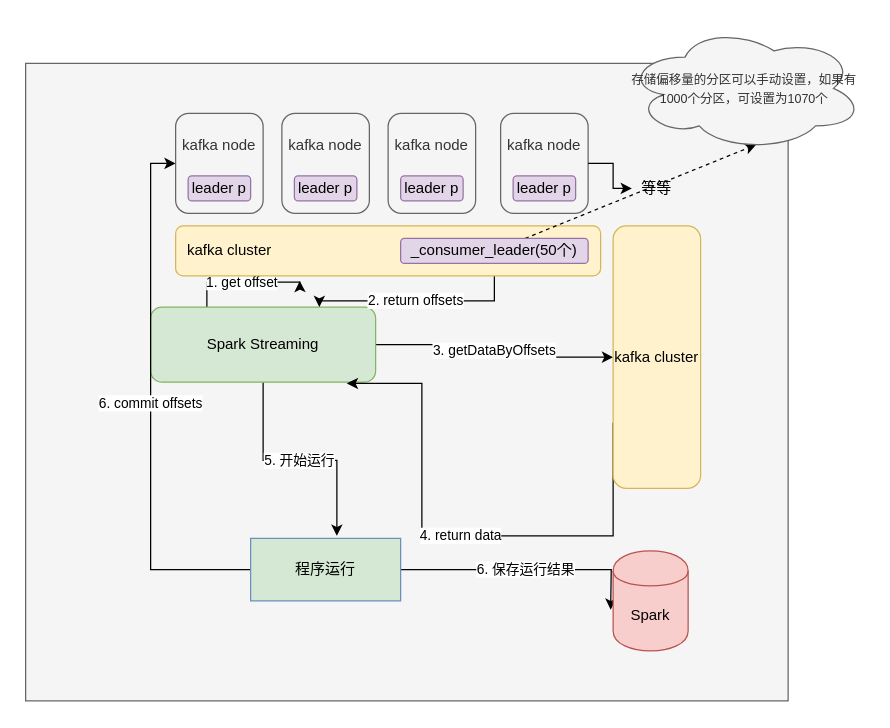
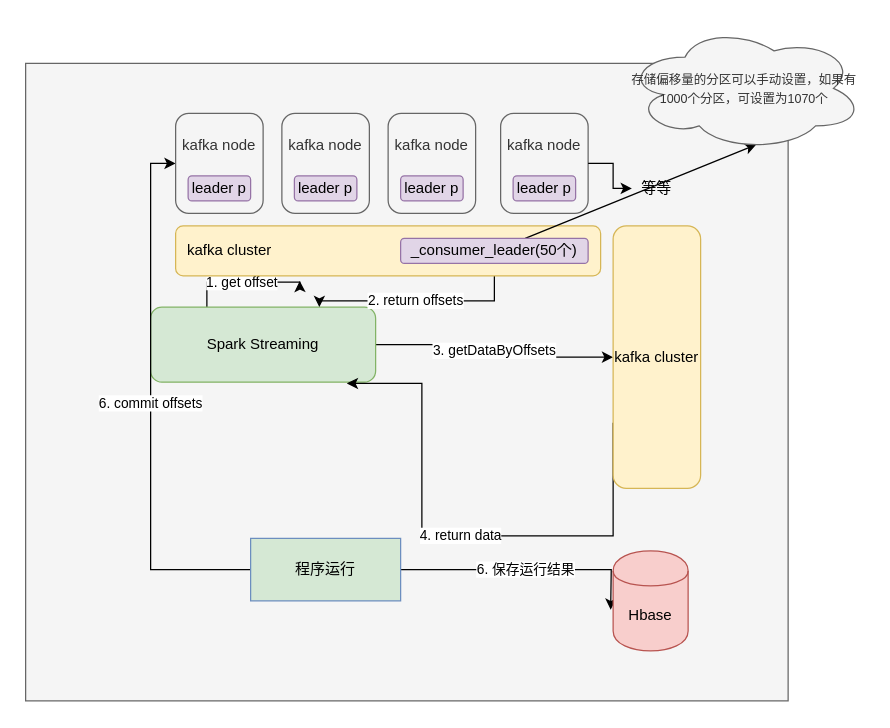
- <mxCell id="25" style="rounded=0;orthogonalLoop=1;jettySize=auto;html=1;entryX=0.55;entryY=0.95;entryDx=0;entryDy=0;entryPerimeter=0;dashed=1;" edge="1" parent="1" source="26" target="27"><mxGeometry relative="1" as="geometry" /></mxCell>
+ <mxCell id="25" style="rounded=0;orthogonalLoop=1;jettySize=auto;html=1;entryX=0.55;entryY=0.95;entryDx=0;entryDy=0;entryPerimeter=0;" edge="1" parent="1" source="26" target="27"><mxGeometry relative="1" as="geometry" /></mxCell>
- <mxCell id="5" value="5. 开始运行" style="edgeStyle=orthogonalEdgeStyle;rounded=0;orthogonalLoop=1;jettySize=auto;html=1;exitX=0.5;exitY=1;exitDx=0;exitDy=0;entryX=0.575;entryY=-0.04;entryDx=0;entryDy=0;entryPerimeter=0;" edge="1" parent="1" source="6" target="13"><mxGeometry relative="1" as="geometry" /></mxCell>
- <mxCell id="14" value="Spark" style="shape=cylinder;whiteSpace=wrap;html=1;boundedLbl=1;backgroundOutline=1;fillColor=#f8cecc;strokeColor=#b85450;" vertex="1" parent="1"><mxGeometry x="490" y="440" width="60" height="80" as="geometry" /></mxCell>
+ <mxCell id="14" value="Hbase" style="shape=cylinder;whiteSpace=wrap;html=1;boundedLbl=1;backgroundOutline=1;fillColor=#f8cecc;strokeColor=#b85450;" vertex="1" parent="1"><mxGeometry x="490" y="440" width="60" height="80" as="geometry" /></mxCell>
